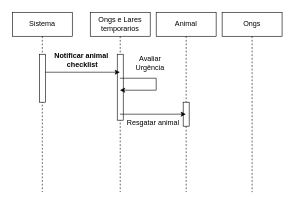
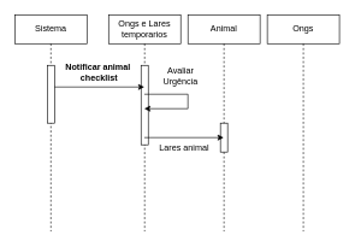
- <mxCell id="14" value="Resgatar animal" style="text;html=1;align=center;verticalAlign=middle;whiteSpace=wrap;rounded=0;" vertex="1" parent="1"><mxGeometry x="210" y="190" width="90" height="30" as="geometry" /></mxCell>
+ <mxCell id="14" value="Lares animal" style="text;html=1;align=center;verticalAlign=middle;whiteSpace=wrap;rounded=0;" vertex="1" parent="1"><mxGeometry x="210" y="190" width="90" height="30" as="geometry" /></mxCell>
